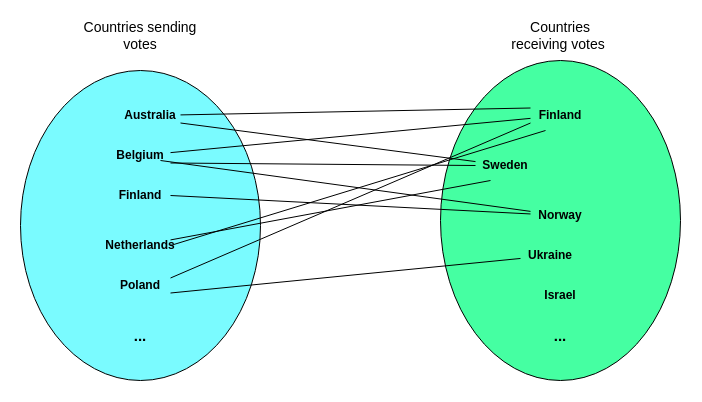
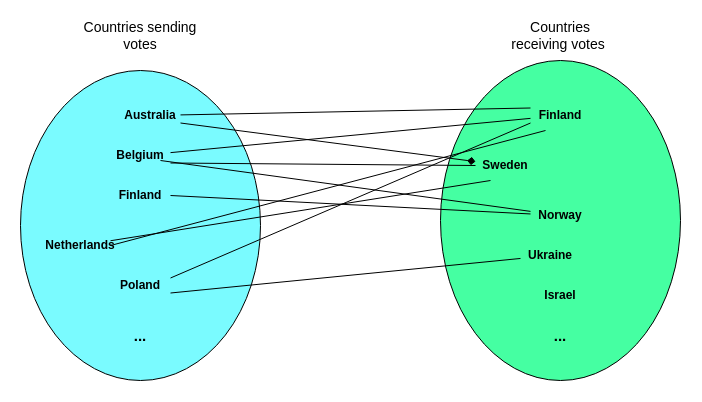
- <mxCell id="19" value="" style="endArrow=none;html=1;rounded=0;exitX=1;exitY=0.75;exitDx=0;exitDy=0;" edge="1" parent="1" source="12" target="7"><mxGeometry width="50" height="50" relative="1" as="geometry"><mxPoint x="280" y="300" as="sourcePoint" /><mxPoint x="330" y="250" as="targetPoint" /></mxGeometry></mxCell>
+ <mxCell id="19" value="" style="endArrow=diamond;html=1;rounded=0;exitX=1;exitY=0.75;exitDx=0;exitDy=0;" edge="1" parent="1" source="12" target="7"><mxGeometry width="50" height="50" relative="1" as="geometry"><mxPoint x="280" y="300" as="sourcePoint" /><mxPoint x="330" y="250" as="targetPoint" /></mxGeometry></mxCell>
- <mxCell id="15" value="&lt;b&gt;Netherlands&lt;/b&gt;" style="text;html=1;strokeColor=none;fillColor=none;align=center;verticalAlign=middle;whiteSpace=wrap;rounded=0;" vertex="1" parent="1"><mxGeometry x="110" y="230" width="60" height="30" as="geometry" /></mxCell>
+ <mxCell id="15" value="&lt;b&gt;Netherlands&lt;/b&gt;" style="text;html=1;strokeColor=none;fillColor=none;align=center;verticalAlign=middle;whiteSpace=wrap;rounded=0;" vertex="1" parent="1"><mxGeometry x="50" y="230" width="60" height="30" as="geometry" /></mxCell>
